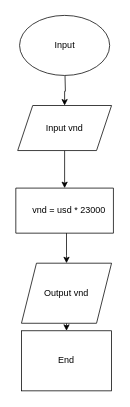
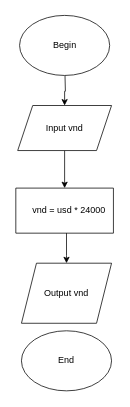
- <mxCell id="11" value="Input" style="ellipse;whiteSpace=wrap;html=1;" parent="1" vertex="1"><mxGeometry x="25.5" y="20" width="120" height="80" as="geometry" /></mxCell>
+ <mxCell id="11" value="Begin" style="ellipse;whiteSpace=wrap;html=1;" parent="1" vertex="1"><mxGeometry x="25.5" y="20" width="120" height="80" as="geometry" /></mxCell>
- <mxCell id="7" value="vnd = usd * 23000" style="text;html=1;align=center;verticalAlign=middle;resizable=0;points=[];autosize=1;strokeColor=none;fillColor=none;" parent="6" vertex="1"><mxGeometry x="10" y="15" width="120" height="30" as="geometry" /></mxCell>
+ <mxCell id="7" value="vnd = usd * 24000" style="text;html=1;align=center;verticalAlign=middle;resizable=0;points=[];autosize=1;strokeColor=none;fillColor=none;" parent="6" vertex="1"><mxGeometry x="10" y="15" width="120" height="30" as="geometry" /></mxCell>
- <mxCell id="8" style="edgeStyle=orthogonalEdgeStyle;rounded=0;orthogonalLoop=1;jettySize=auto;html=1;exitX=0.5;exitY=1;exitDx=0;exitDy=0;entryX=0.5;entryY=0;entryDx=0;entryDy=0;" parent="1" source="9" target="3" edge="1"><mxGeometry relative="1" as="geometry" /></mxCell>
- <mxCell id="3" value="End" style="whiteSpace=wrap;html=1;rounded=0;" parent="1" vertex="1"><mxGeometry x="28" y="440" width="120" height="80" as="geometry" /></mxCell>
+ <mxCell id="3" value="End" style="ellipse;whiteSpace=wrap;html=1;" parent="1" vertex="1"><mxGeometry x="28" y="440" width="120" height="80" as="geometry" /></mxCell>
